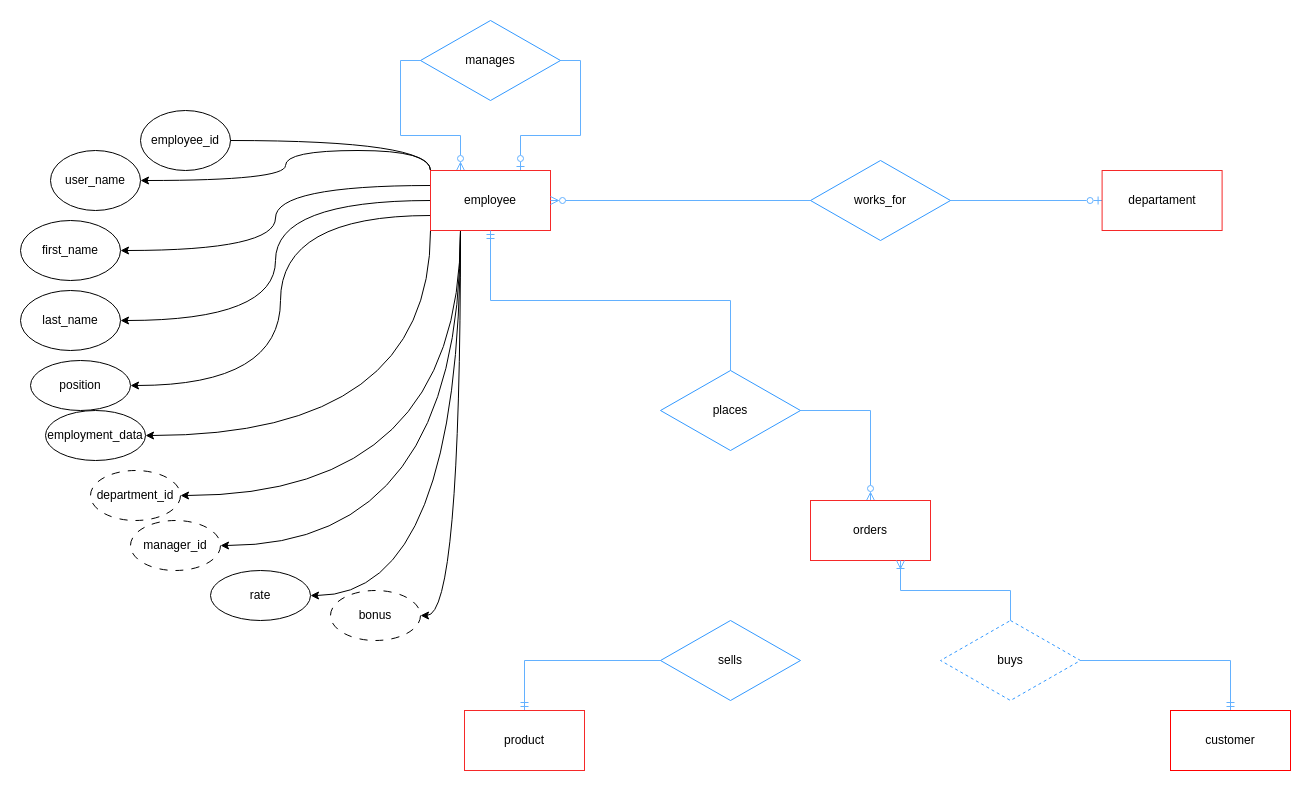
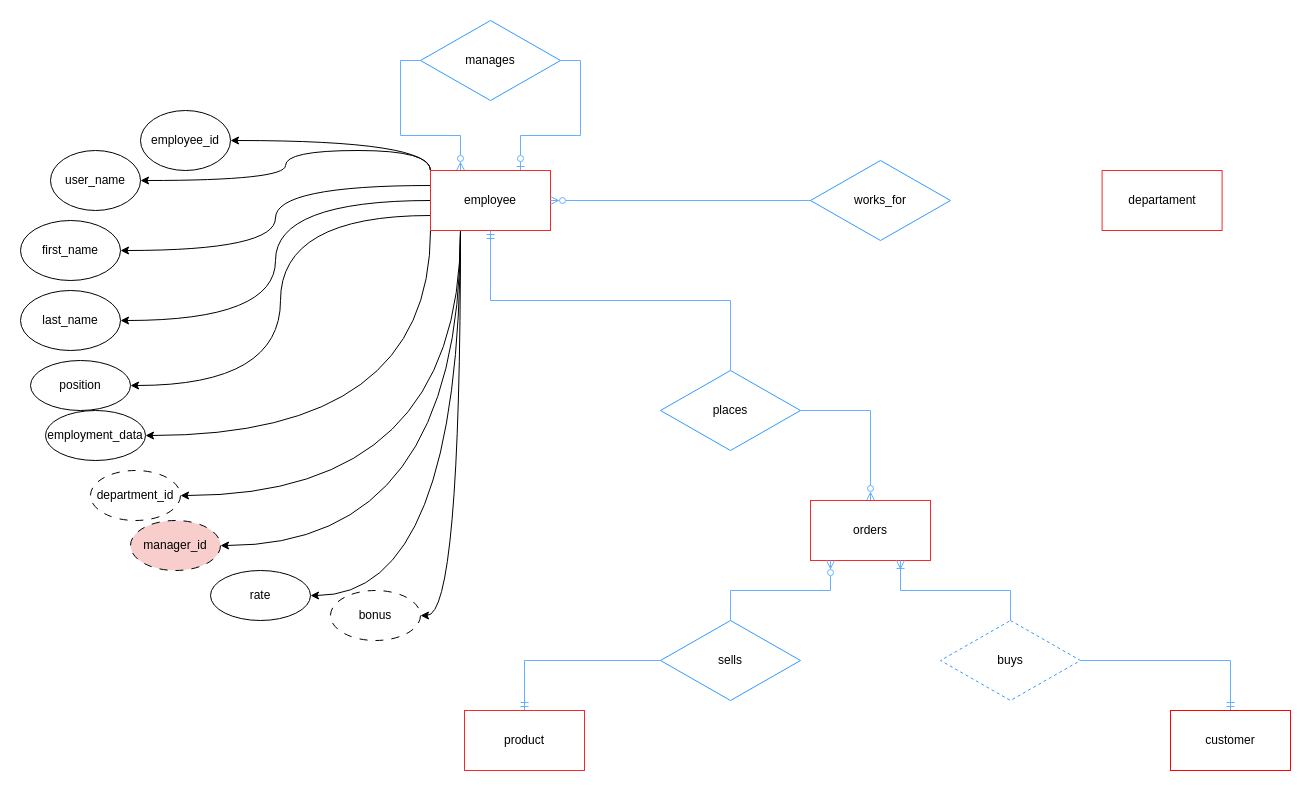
- <mxCell id="12" style="edgeStyle=orthogonalEdgeStyle;rounded=0;orthogonalLoop=1;jettySize=auto;html=1;exitX=0;exitY=0;exitDx=0;exitDy=0;entryX=1;entryY=0.5;entryDx=0;entryDy=0;curved=1;endArrow=none;" parent="1" source="22" target="11" edge="1"><mxGeometry relative="1" as="geometry" /></mxCell>
+ <mxCell id="12" style="edgeStyle=orthogonalEdgeStyle;rounded=0;orthogonalLoop=1;jettySize=auto;html=1;exitX=0;exitY=0;exitDx=0;exitDy=0;entryX=1;entryY=0.5;entryDx=0;entryDy=0;curved=1;" parent="1" source="22" target="11" edge="1"><mxGeometry relative="1" as="geometry" /></mxCell>
- <mxCell id="23" style="edgeStyle=orthogonalEdgeStyle;rounded=0;orthogonalLoop=1;jettySize=auto;html=1;strokeColor=#63b1ff;endArrow=ERzeroToOne;endFill=0;" parent="1" source="25" target="26" edge="1"><mxGeometry relative="1" as="geometry"><mxPoint x="1161.6" y="200" as="targetPoint" /></mxGeometry></mxCell>
- <mxCell id="27" value="manager_id" style="ellipse;whiteSpace=wrap;html=1;dashed=1;dashPattern=8 8;" parent="1" vertex="1"><mxGeometry x="130" y="520" width="90" height="50" as="geometry" /></mxCell>
+ <mxCell id="27" value="manager_id" style="ellipse;whiteSpace=wrap;html=1;dashed=1;dashPattern=8 8;fillColor=#f8cecc;" parent="1" vertex="1"><mxGeometry x="130" y="520" width="90" height="50" as="geometry" /></mxCell>
+ <mxCell id="41" style="edgeStyle=orthogonalEdgeStyle;rounded=0;orthogonalLoop=1;jettySize=auto;html=1;exitX=0.5;exitY=0;exitDx=0;exitDy=0;entryX=0.167;entryY=1;entryDx=0;entryDy=0;entryPerimeter=0;strokeColor=#63b1ff;endArrow=ERzeroToMany;endFill=0;" parent="1" source="38" target="33" edge="1"><mxGeometry relative="1" as="geometry" /></mxCell>
